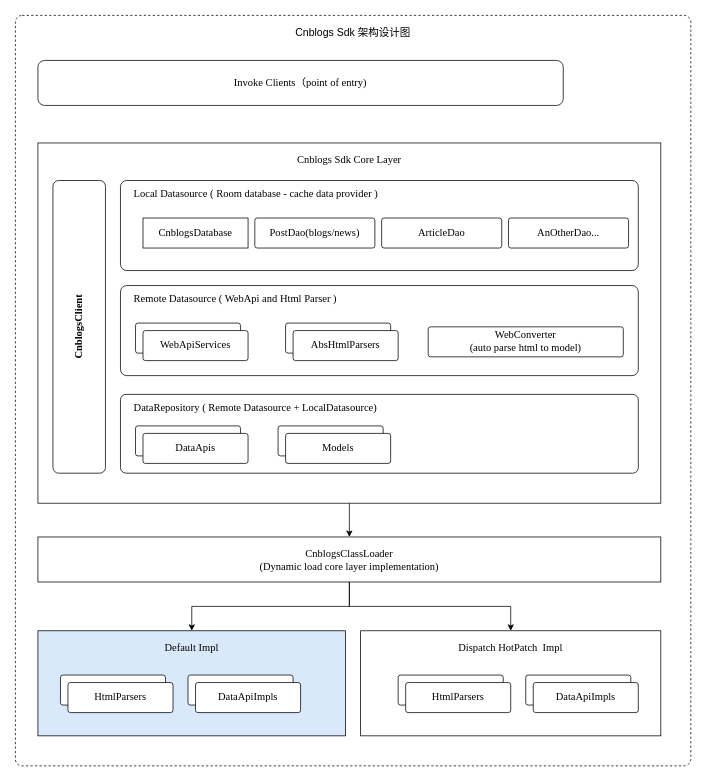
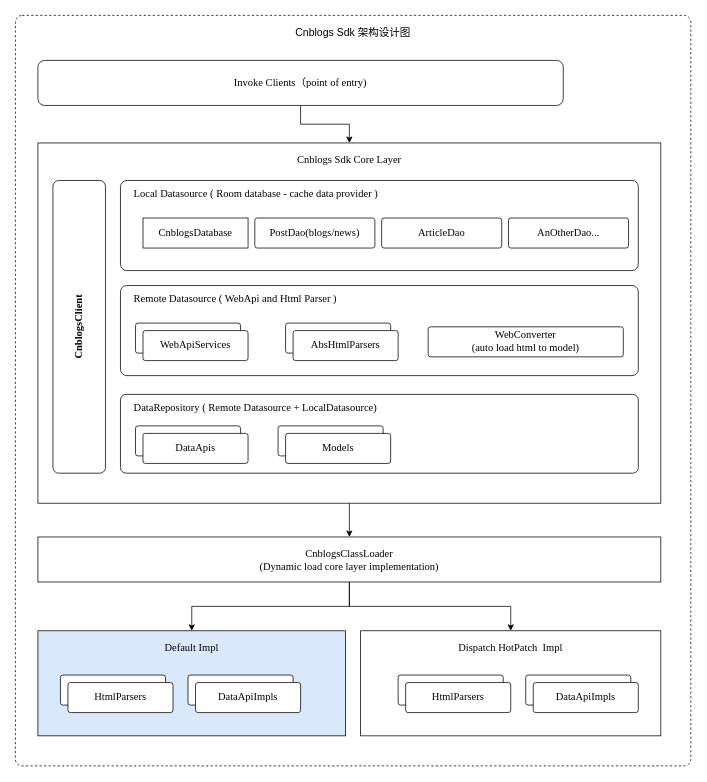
+ <mxCell id="3" style="edgeStyle=orthogonalEdgeStyle;rounded=0;orthogonalLoop=1;jettySize=auto;html=1;fontSize=14;fontFamily=Unbuntu;" edge="1" parent="1" source="4" target="6"><mxGeometry relative="1" as="geometry" /></mxCell>
- <mxCell id="19" value="WebConverter&lt;br&gt;(auto parse html to model)" style="rounded=1;whiteSpace=wrap;html=1;glass=0;fontSize=14;arcSize=8;fontFamily=Unbuntu;" vertex="1" parent="1"><mxGeometry x="570" y="435" width="260" height="40" as="geometry" /></mxCell>
+ <mxCell id="19" value="WebConverter&lt;br&gt;(auto load html to model)" style="rounded=1;whiteSpace=wrap;html=1;glass=0;fontSize=14;arcSize=8;fontFamily=Unbuntu;" vertex="1" parent="1"><mxGeometry x="570" y="435" width="260" height="40" as="geometry" /></mxCell>
